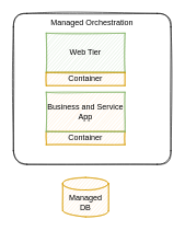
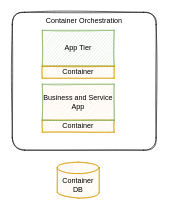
- <mxCell id="2" value="Managed Orchestration" style="rounded=1;whiteSpace=wrap;html=1;sketch=1;arcSize=9;verticalAlign=top;" vertex="1" parent="1"><mxGeometry x="20" y="20" width="240" height="230" as="geometry" /></mxCell>
+ <mxCell id="2" value="Container Orchestration" style="rounded=1;whiteSpace=wrap;html=1;sketch=1;arcSize=9;verticalAlign=top;" vertex="1" parent="1"><mxGeometry x="20" y="20" width="240" height="230" as="geometry" /></mxCell>
- <mxCell id="3" value="Web Tier" style="rounded=0;whiteSpace=wrap;html=1;sketch=1;fillColor=#d5e8d4;strokeColor=#82b366;" vertex="1" parent="1"><mxGeometry x="70" y="50" width="120" height="60" as="geometry" /></mxCell>
+ <mxCell id="3" value="App Tier" style="rounded=0;whiteSpace=wrap;html=1;sketch=1;fillColor=#d5e8d4;strokeColor=#82b366;" vertex="1" parent="1"><mxGeometry x="70" y="50" width="120" height="60" as="geometry" /></mxCell>
- <mxCell id="7" value="Managed DB" style="shape=cylinder3;whiteSpace=wrap;html=1;boundedLbl=1;backgroundOutline=1;size=9.5;sketch=1;fillColor=#ffe6cc;strokeColor=#d79b00;" vertex="1" parent="1"><mxGeometry x="95" y="270" width="70" height="60" as="geometry" /></mxCell>
+ <mxCell id="7" value="Container DB" style="shape=cylinder3;whiteSpace=wrap;html=1;boundedLbl=1;backgroundOutline=1;size=9.5;sketch=1;fillColor=#ffe6cc;strokeColor=#d79b00;" vertex="1" parent="1"><mxGeometry x="95" y="270" width="70" height="60" as="geometry" /></mxCell>
